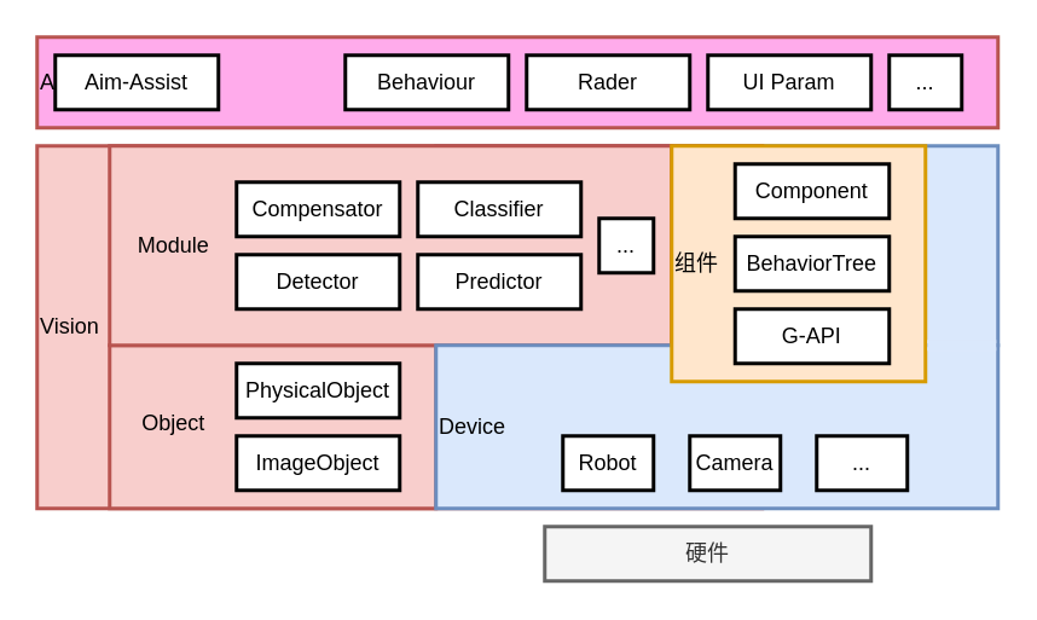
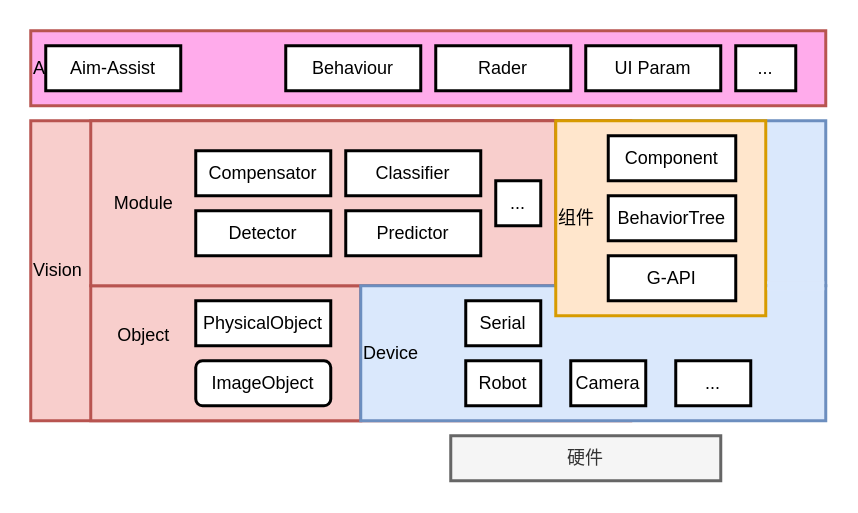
+ <mxCell id="21" value="Serial" style="rounded=0;whiteSpace=wrap;html=1;strokeWidth=2;" vertex="1" parent="1"><mxGeometry x="310" y="200" width="50" height="30" as="geometry" /></mxCell>
- <mxCell id="9" value="Object" style="text;html=1;align=center;verticalAlign=middle;resizable=0;points=[];autosize=1;strokeWidth=2;" vertex="1" parent="1"><mxGeometry x="70" y="222.5" width="50" height="20" as="geometry" /></mxCell>
+ <mxCell id="9" value="Object" style="text;html=1;align=center;verticalAlign=middle;resizable=0;points=[];autosize=1;strokeWidth=2;" vertex="1" parent="1"><mxGeometry x="70" y="212.5" width="50" height="20" as="geometry" /></mxCell>
- <mxCell id="7" value="ImageObject" style="rounded=0;whiteSpace=wrap;html=1;strokeWidth=2;" vertex="1" parent="1"><mxGeometry x="130" y="240" width="90" height="30" as="geometry" /></mxCell>
+ <mxCell id="7" value="ImageObject" style="whiteSpace=wrap;html=1;strokeWidth=2;rounded=1;" vertex="1" parent="1"><mxGeometry x="130" y="240" width="90" height="30" as="geometry" /></mxCell>
